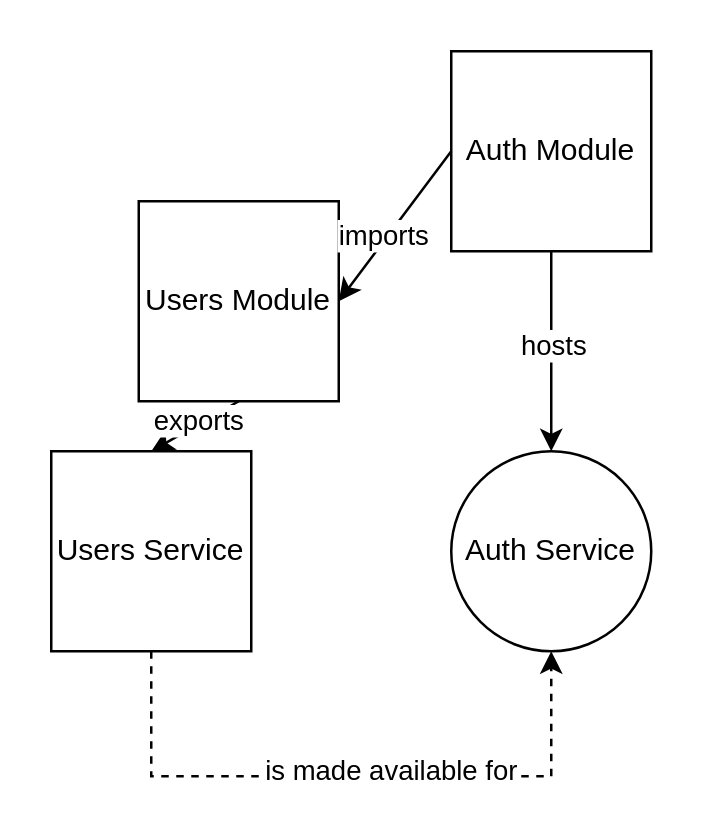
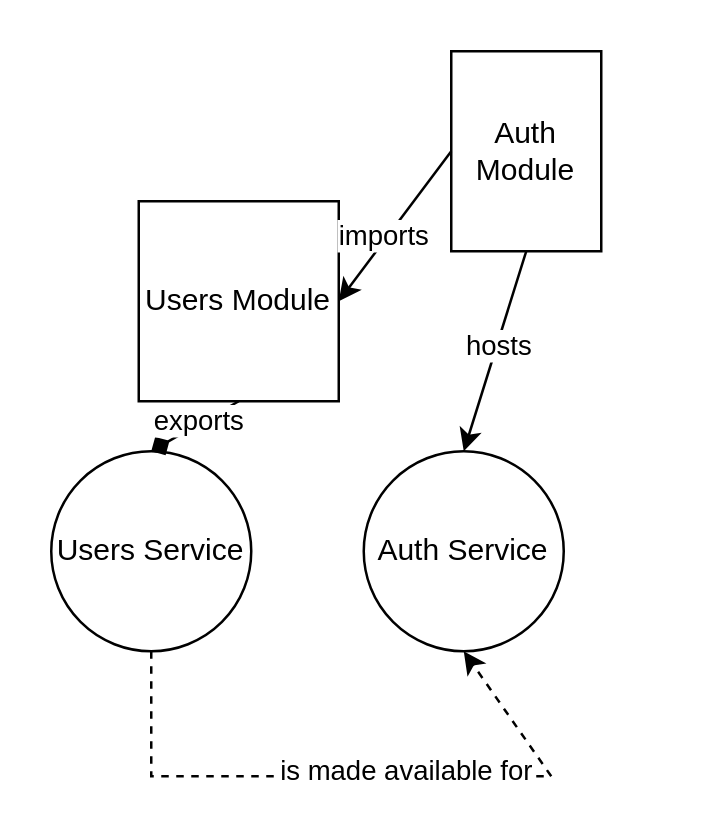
- <mxCell id="2" value="Auth Module" style="whiteSpace=wrap;html=1;aspect=fixed;" vertex="1" parent="1"><mxGeometry x="180" y="20" width="80" height="80" as="geometry" /></mxCell>
+ <mxCell id="2" value="Auth Module" style="whiteSpace=wrap;html=1;aspect=fixed;" vertex="1" parent="1"><mxGeometry x="180" y="20" width="60" height="80" as="geometry" /></mxCell>
- <mxCell id="8" value="" style="endArrow=classic;html=1;exitX=0.5;exitY=1;exitDx=0;exitDy=0;entryX=0.5;entryY=0;entryDx=0;entryDy=0;" edge="1" parent="1" source="3" target="5"><mxGeometry width="50" height="50" relative="1" as="geometry"><mxPoint x="200" y="90" as="sourcePoint" /><mxPoint x="250" y="40" as="targetPoint" /></mxGeometry></mxCell>
+ <mxCell id="8" value="" style="endArrow=diamond;html=1;exitX=0.5;exitY=1;exitDx=0;exitDy=0;entryX=0.5;entryY=0;entryDx=0;entryDy=0;" edge="1" parent="1" source="3" target="5"><mxGeometry width="50" height="50" relative="1" as="geometry"><mxPoint x="200" y="90" as="sourcePoint" /><mxPoint x="250" y="40" as="targetPoint" /></mxGeometry></mxCell>
- <mxCell id="5" value="Users Service" style="whiteSpace=wrap;html=1;aspect=fixed;rounded=0;" vertex="1" parent="1"><mxGeometry x="20" y="180" width="80" height="80" as="geometry" /></mxCell>
+ <mxCell id="5" value="Users Service" style="ellipse;whiteSpace=wrap;html=1;aspect=fixed;" vertex="1" parent="1"><mxGeometry x="20" y="180" width="80" height="80" as="geometry" /></mxCell>
- <mxCell id="4" value="Auth Service" style="ellipse;whiteSpace=wrap;html=1;aspect=fixed;" vertex="1" parent="1"><mxGeometry x="180" y="180" width="80" height="80" as="geometry" /></mxCell>
+ <mxCell id="4" value="Auth Service" style="ellipse;whiteSpace=wrap;html=1;aspect=fixed;" vertex="1" parent="1"><mxGeometry x="145" y="180" width="80" height="80" as="geometry" /></mxCell>
